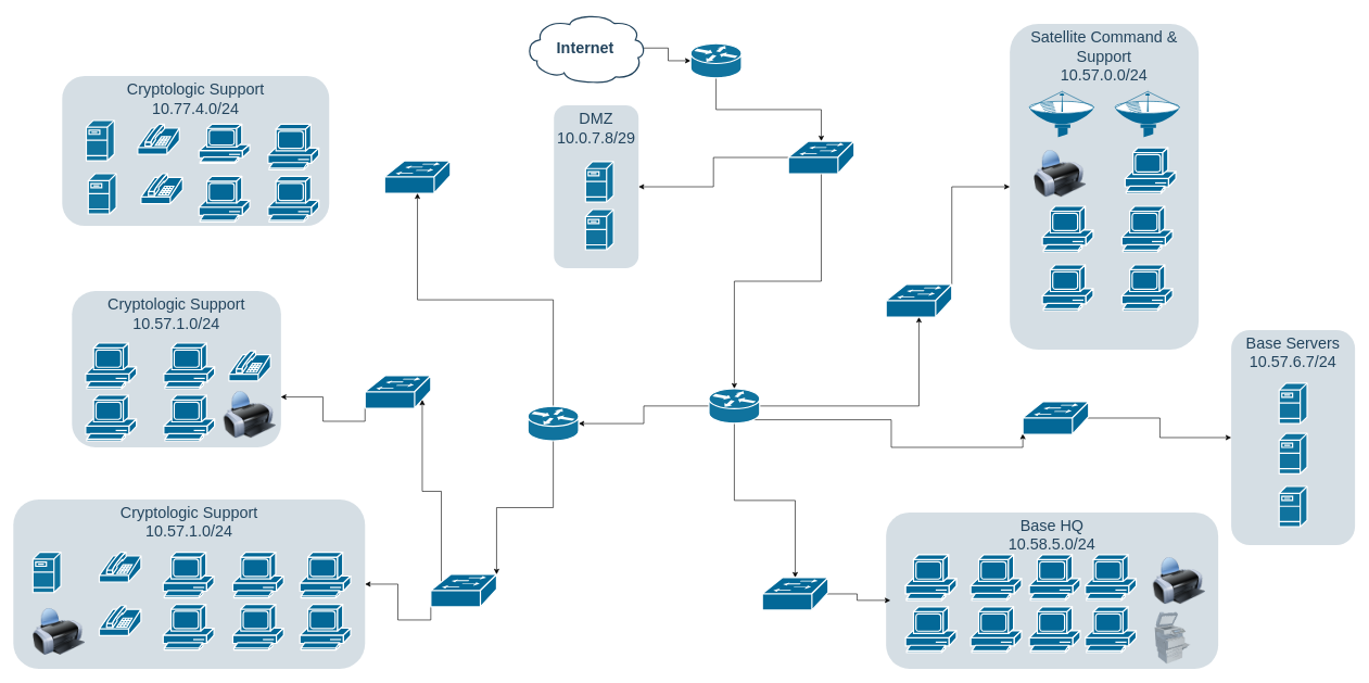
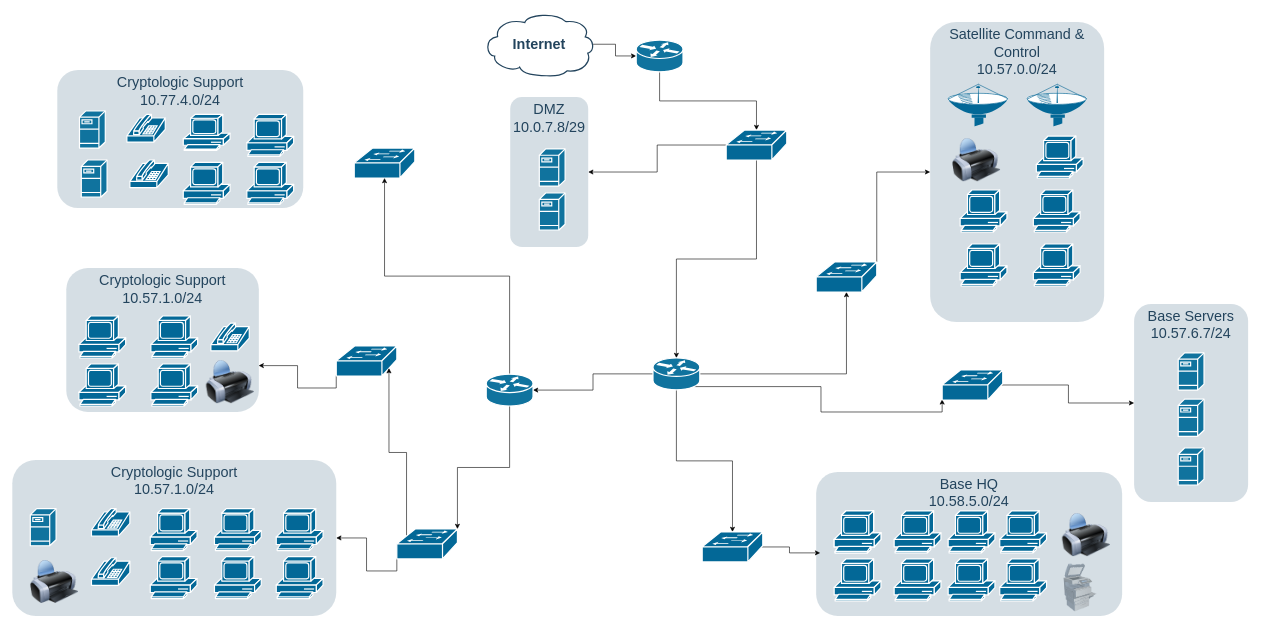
- <mxCell id="7" value="Satellite Command &amp;amp; Support&lt;br&gt;10.57.0.0/24" style="rounded=1;whiteSpace=wrap;html=1;strokeColor=none;fillColor=#BAC8D3;fontSize=24;fontColor=#23445D;align=center;opacity=60;verticalAlign=top;" vertex="1" parent="6"><mxGeometry width="290" height="500" as="geometry" /></mxCell>
+ <mxCell id="7" value="Satellite Command &amp;amp; Control&lt;br&gt;10.57.0.0/24" style="rounded=1;whiteSpace=wrap;html=1;strokeColor=none;fillColor=#BAC8D3;fontSize=24;fontColor=#23445D;align=center;opacity=60;verticalAlign=top;" vertex="1" parent="6"><mxGeometry width="290" height="500" as="geometry" /></mxCell>
